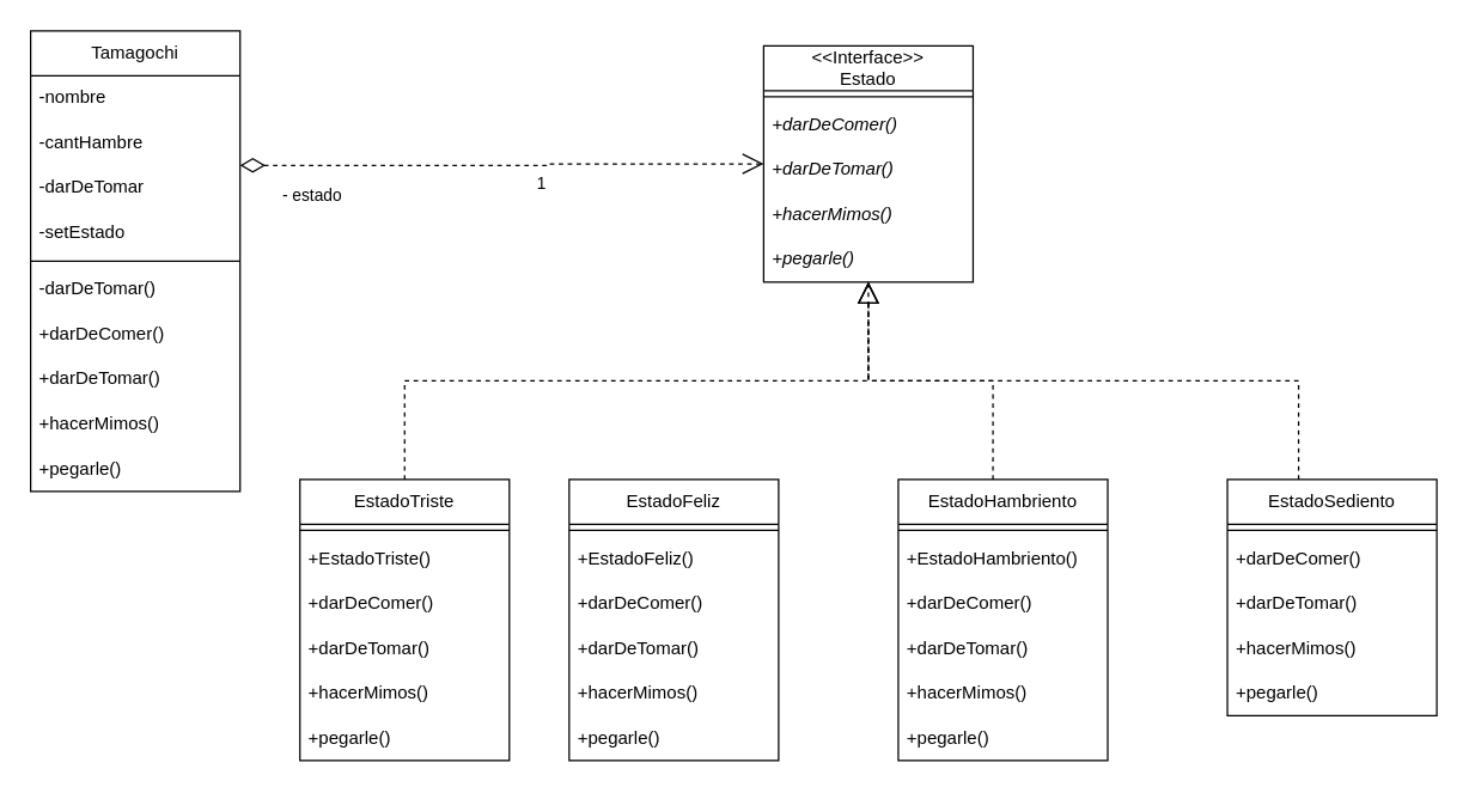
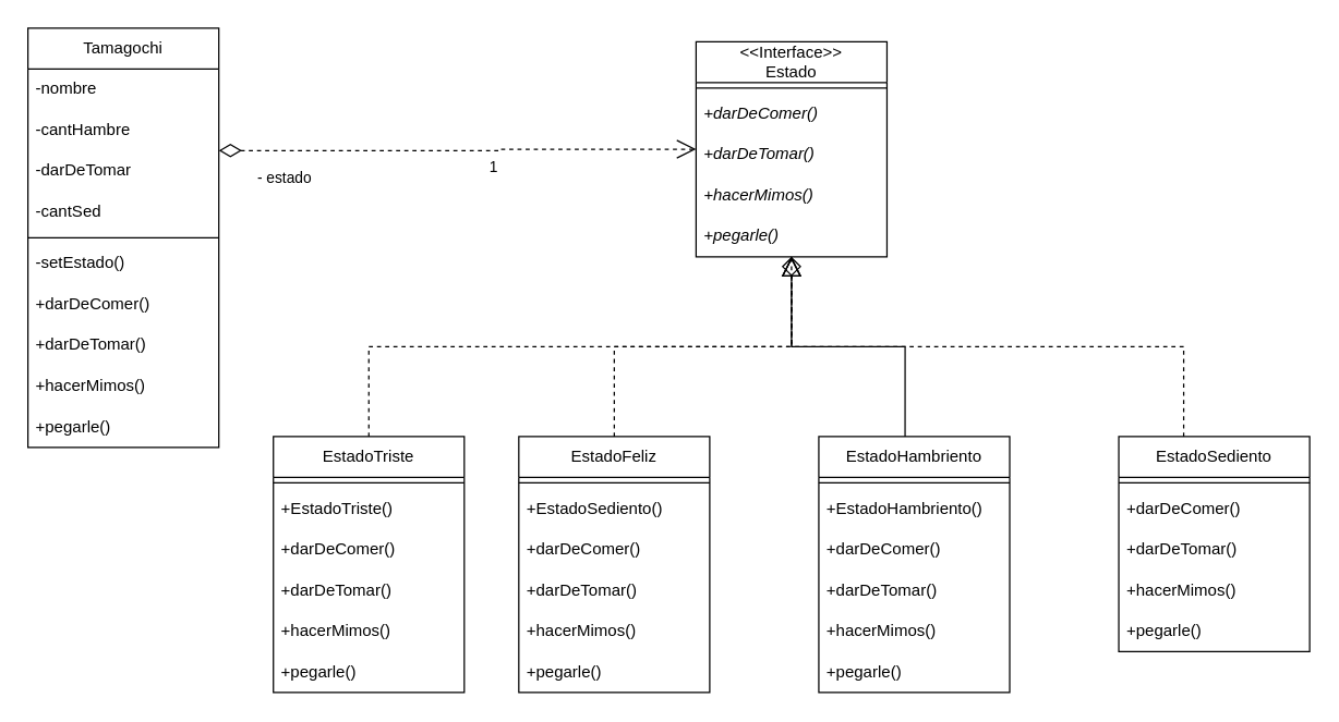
- <mxCell id="12" value="-setEstado" style="text;strokeColor=none;fillColor=none;align=left;verticalAlign=middle;spacingLeft=4;spacingRight=4;overflow=hidden;points=[[0,0.5],[1,0.5]];portConstraint=eastwest;rotatable=0;whiteSpace=wrap;html=1;" parent="8" vertex="1"><mxGeometry y="120" width="140" height="30" as="geometry" /></mxCell>
+ <mxCell id="12" value="-cantSed" style="text;strokeColor=none;fillColor=none;align=left;verticalAlign=middle;spacingLeft=4;spacingRight=4;overflow=hidden;points=[[0,0.5],[1,0.5]];portConstraint=eastwest;rotatable=0;whiteSpace=wrap;html=1;" parent="8" vertex="1"><mxGeometry y="120" width="140" height="30" as="geometry" /></mxCell>
- <mxCell id="14" value="&lt;span style=&quot;text-align: center;&quot;&gt;-darDeTomar()&lt;/span&gt;" style="text;strokeColor=none;fillColor=none;align=left;verticalAlign=middle;spacingLeft=4;spacingRight=4;overflow=hidden;points=[[0,0.5],[1,0.5]];portConstraint=eastwest;rotatable=0;whiteSpace=wrap;html=1;" parent="8" vertex="1"><mxGeometry y="158" width="140" height="30" as="geometry" /></mxCell>
+ <mxCell id="14" value="&lt;span style=&quot;text-align: center;&quot;&gt;-setEstado()&lt;/span&gt;" style="text;strokeColor=none;fillColor=none;align=left;verticalAlign=middle;spacingLeft=4;spacingRight=4;overflow=hidden;points=[[0,0.5],[1,0.5]];portConstraint=eastwest;rotatable=0;whiteSpace=wrap;html=1;" parent="8" vertex="1"><mxGeometry y="158" width="140" height="30" as="geometry" /></mxCell>
- <mxCell id="49" value="" style="endArrow=block;dashed=1;endFill=0;endSize=12;html=1;rounded=0;exitX=0.34;exitY=0;exitDx=0;exitDy=0;exitPerimeter=0;edgeStyle=orthogonalEdgeStyle;" parent="1" source="42" target="2" edge="1"><mxGeometry width="160" relative="1" as="geometry"><mxPoint x="610" y="310" as="sourcePoint" /><mxPoint x="770" y="310" as="targetPoint" /></mxGeometry></mxCell>
+ <mxCell id="49" value="" style="endArrow=diamond;dashed=1;endFill=0;endSize=12;html=1;rounded=0;exitX=0.34;exitY=0;exitDx=0;exitDy=0;exitPerimeter=0;edgeStyle=orthogonalEdgeStyle;" parent="1" source="42" target="2" edge="1"><mxGeometry width="160" relative="1" as="geometry"><mxPoint x="610" y="310" as="sourcePoint" /><mxPoint x="770" y="310" as="targetPoint" /></mxGeometry></mxCell>
- <mxCell id="48" value="" style="endArrow=block;dashed=1;endFill=0;endSize=12;html=1;rounded=0;exitX=0.452;exitY=0;exitDx=0;exitDy=0;exitPerimeter=0;edgeStyle=orthogonalEdgeStyle;" parent="1" source="35" target="2" edge="1"><mxGeometry width="160" relative="1" as="geometry"><mxPoint x="610" y="300" as="sourcePoint" /><mxPoint x="770" y="300" as="targetPoint" /></mxGeometry></mxCell>
+ <mxCell id="48" value="" style="endArrow=block;dashed=0;endFill=0;endSize=12;html=1;rounded=0;exitX=0.452;exitY=0;exitDx=0;exitDy=0;exitPerimeter=0;edgeStyle=orthogonalEdgeStyle;" parent="1" source="35" target="2" edge="1"><mxGeometry width="160" relative="1" as="geometry"><mxPoint x="610" y="300" as="sourcePoint" /><mxPoint x="770" y="300" as="targetPoint" /></mxGeometry></mxCell>
+ <mxCell id="51" value="" style="endArrow=block;dashed=1;endFill=0;endSize=12;html=1;rounded=0;exitX=0.5;exitY=0;exitDx=0;exitDy=0;edgeStyle=orthogonalEdgeStyle;" parent="1" source="28" target="2" edge="1"><mxGeometry width="160" relative="1" as="geometry"><mxPoint x="420" y="280" as="sourcePoint" /><mxPoint x="580" y="280" as="targetPoint" /></mxGeometry></mxCell>
- <mxCell id="30" value="&lt;span style=&quot;text-align: center;&quot;&gt;+EstadoFeliz()&lt;/span&gt;" style="text;strokeColor=none;fillColor=none;align=left;verticalAlign=middle;spacingLeft=4;spacingRight=4;overflow=hidden;points=[[0,0.5],[1,0.5]];portConstraint=eastwest;rotatable=0;whiteSpace=wrap;html=1;" parent="28" vertex="1"><mxGeometry y="38" width="140" height="30" as="geometry" /></mxCell>
+ <mxCell id="30" value="&lt;span style=&quot;text-align: center;&quot;&gt;+EstadoSediento()&lt;/span&gt;" style="text;strokeColor=none;fillColor=none;align=left;verticalAlign=middle;spacingLeft=4;spacingRight=4;overflow=hidden;points=[[0,0.5],[1,0.5]];portConstraint=eastwest;rotatable=0;whiteSpace=wrap;html=1;" parent="28" vertex="1"><mxGeometry y="38" width="140" height="30" as="geometry" /></mxCell>
